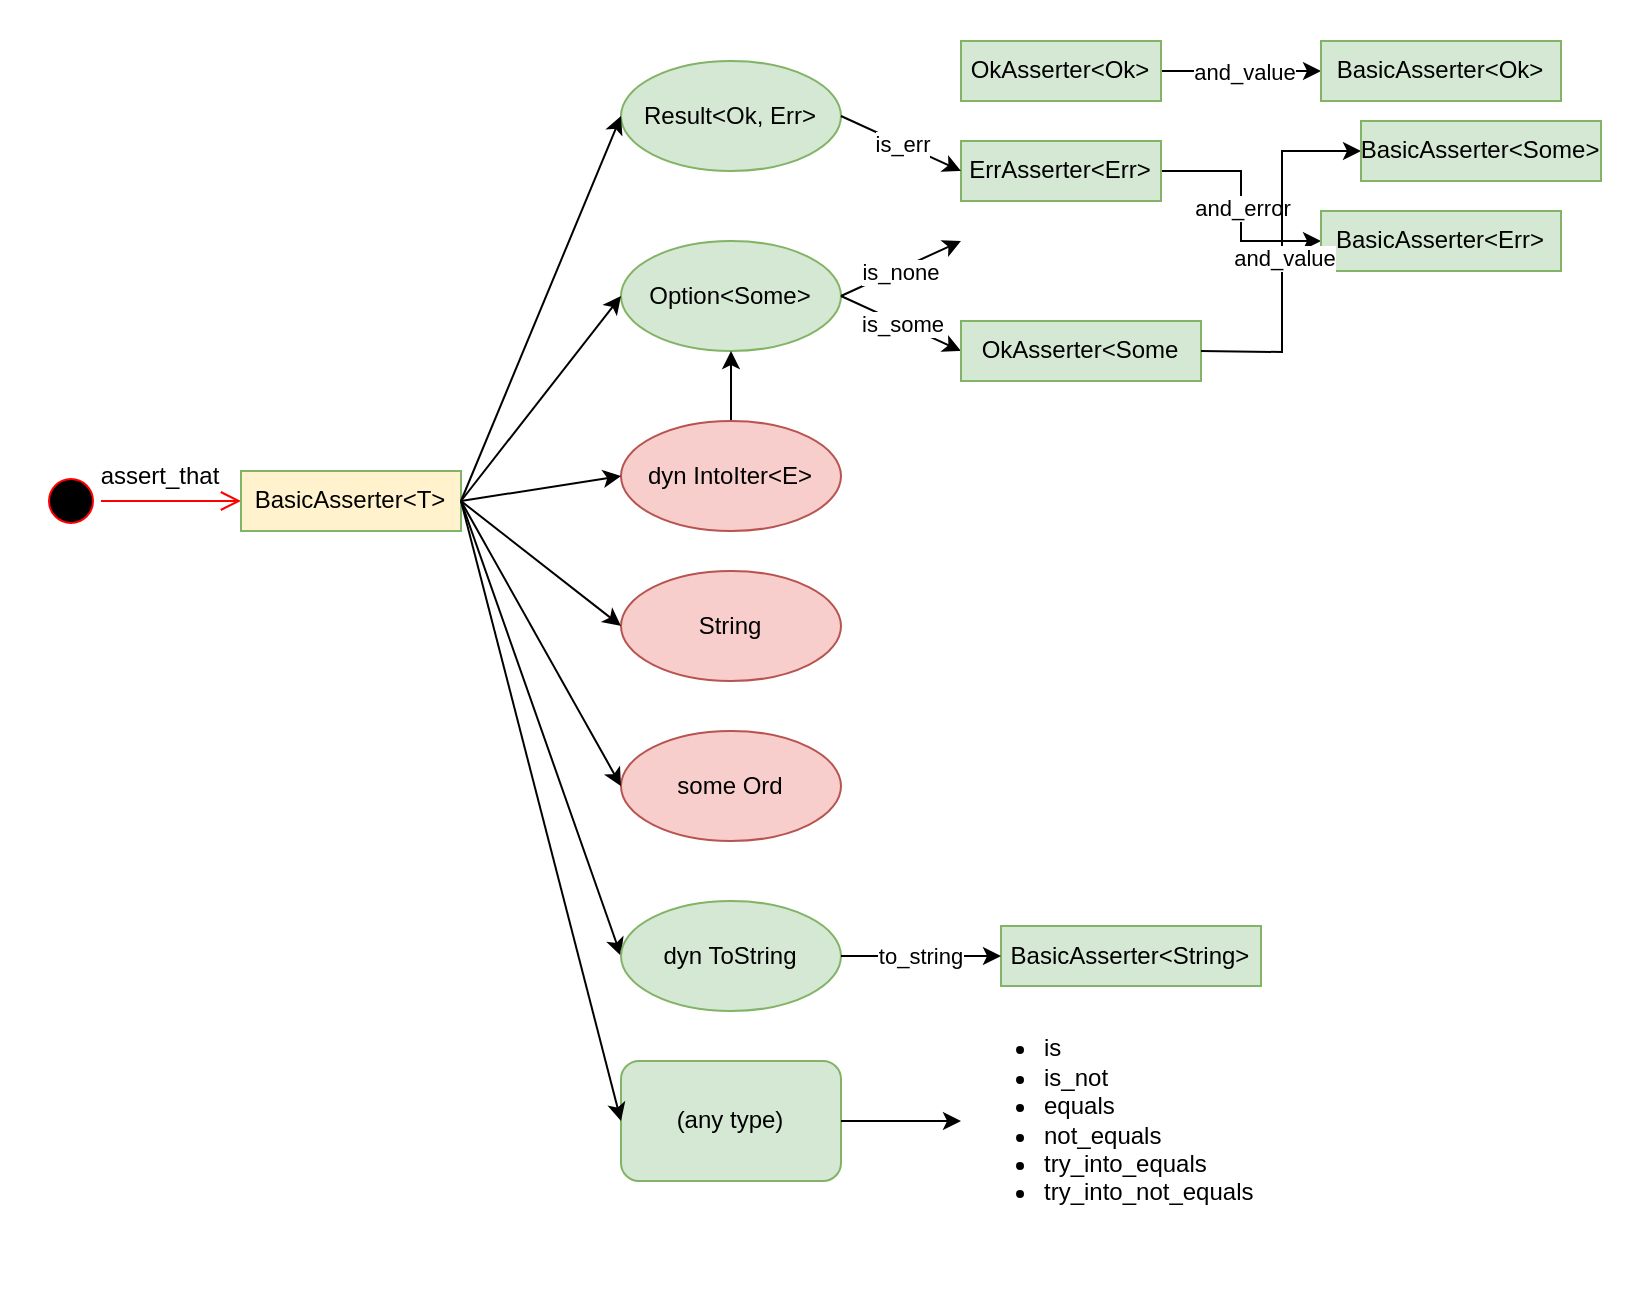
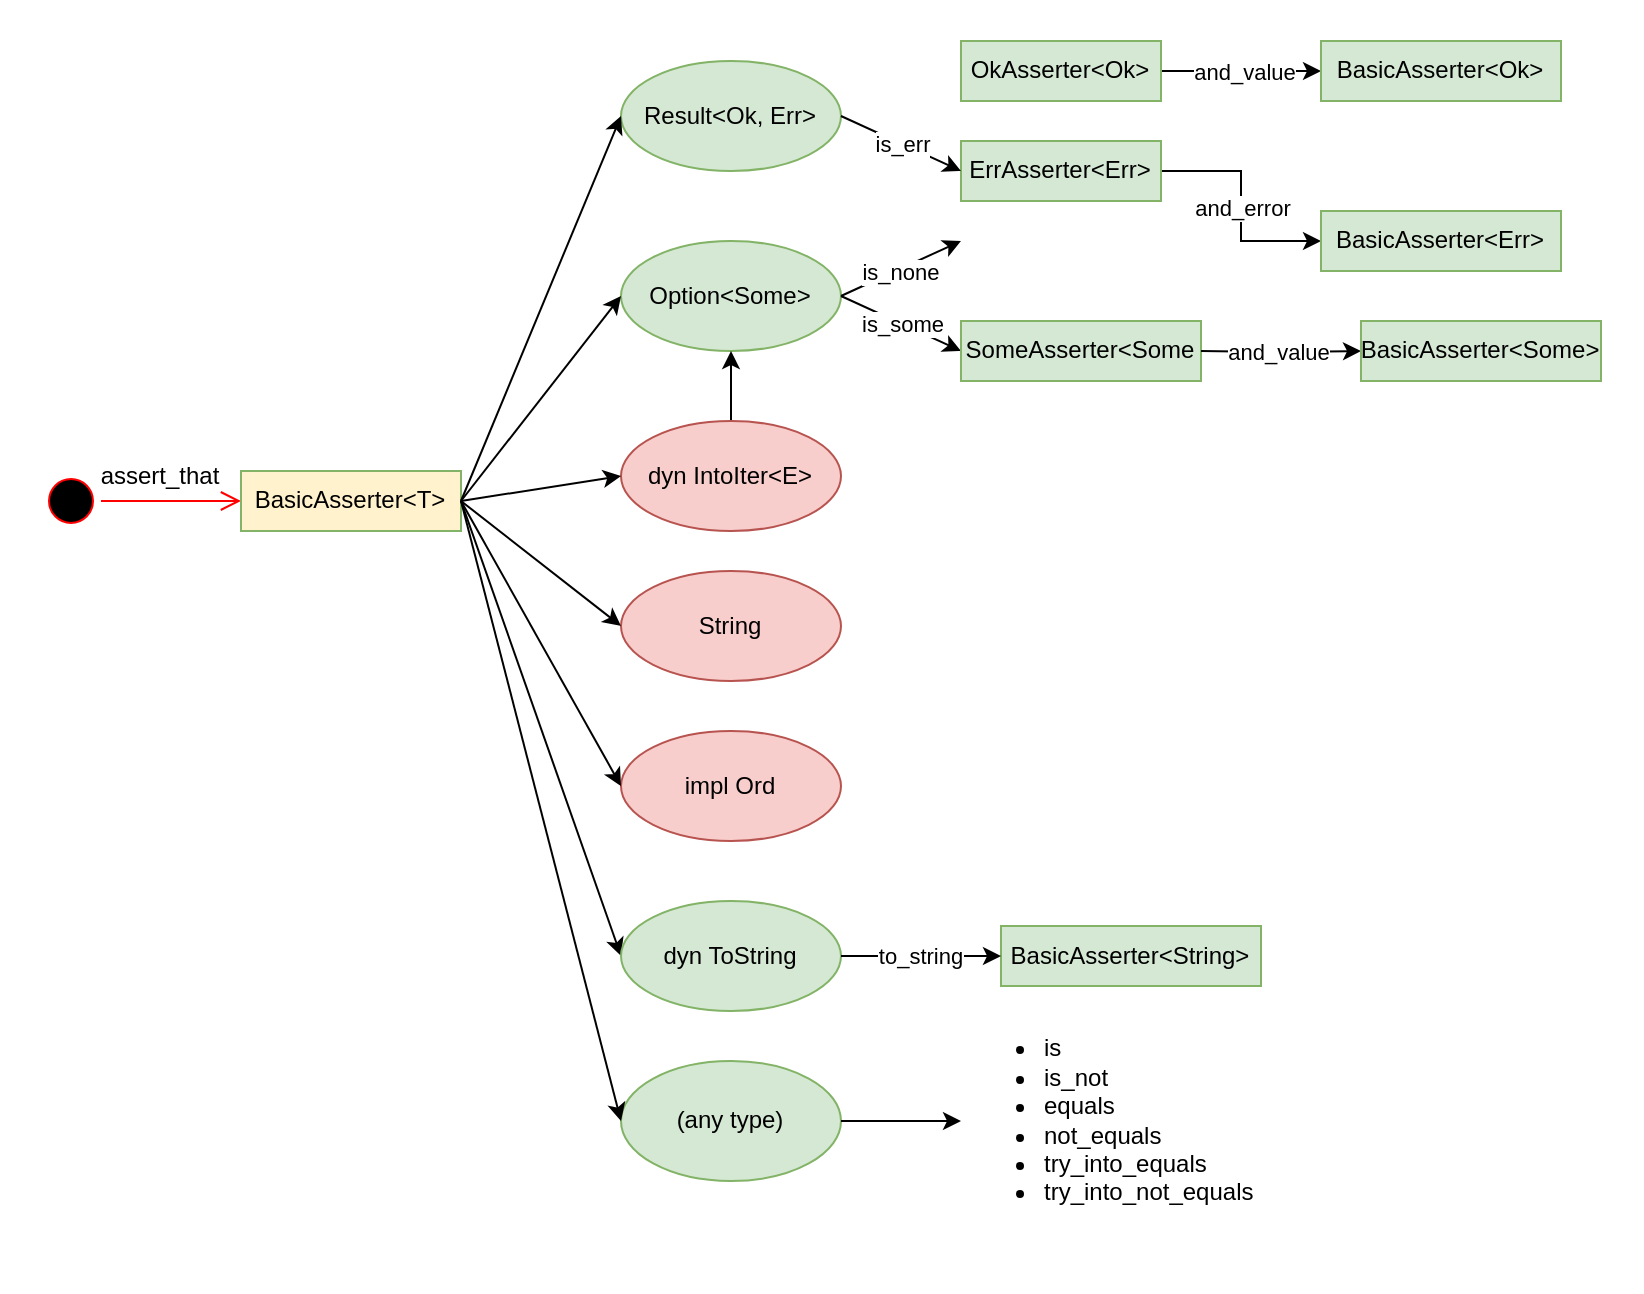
- <mxCell id="43" value="BasicAsserter&amp;lt;Some&amp;gt;" style="rounded=0;whiteSpace=wrap;html=1;fillColor=#d5e8d4;strokeColor=#82b366;" vertex="1" parent="1"><mxGeometry x="680" y="60" width="120" height="30" as="geometry" /></mxCell>
+ <mxCell id="43" value="BasicAsserter&amp;lt;Some&amp;gt;" style="rounded=0;whiteSpace=wrap;html=1;fillColor=#d5e8d4;strokeColor=#82b366;" vertex="1" parent="1"><mxGeometry x="680" y="160" width="120" height="30" as="geometry" /></mxCell>
- <mxCell id="40" value="OkAsserter&amp;lt;Some" style="rounded=0;whiteSpace=wrap;html=1;fillColor=#d5e8d4;strokeColor=#82b366;" vertex="1" parent="1"><mxGeometry x="480" y="160" width="120" height="30" as="geometry" /></mxCell>
+ <mxCell id="40" value="SomeAsserter&amp;lt;Some" style="rounded=0;whiteSpace=wrap;html=1;fillColor=#d5e8d4;strokeColor=#82b366;" vertex="1" parent="1"><mxGeometry x="480" y="160" width="120" height="30" as="geometry" /></mxCell>
- <mxCell id="34" value="some Ord" style="ellipse;whiteSpace=wrap;html=1;fillColor=#f8cecc;strokeColor=#b85450;" parent="1" vertex="1"><mxGeometry x="310" y="365" width="110" height="55" as="geometry" /></mxCell>
+ <mxCell id="34" value="impl Ord" style="ellipse;whiteSpace=wrap;html=1;fillColor=#f8cecc;strokeColor=#b85450;" parent="1" vertex="1"><mxGeometry x="310" y="365" width="110" height="55" as="geometry" /></mxCell>
- <mxCell id="10" value="(any type)" style="whiteSpace=wrap;html=1;fillColor=#d5e8d4;strokeColor=#82b366;rounded=1;" parent="1" vertex="1"><mxGeometry x="310" y="530" width="110" height="60" as="geometry" /></mxCell>
+ <mxCell id="10" value="(any type)" style="ellipse;whiteSpace=wrap;html=1;fillColor=#d5e8d4;strokeColor=#82b366;" parent="1" vertex="1"><mxGeometry x="310" y="530" width="110" height="60" as="geometry" /></mxCell>
